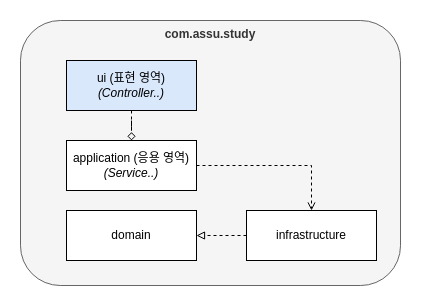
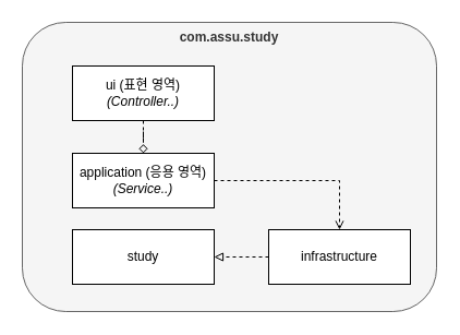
- <mxCell id="4" value="ui (표현 영역)&lt;br&gt;&lt;i&gt;(Controller..)&lt;/i&gt;" style="rounded=0;whiteSpace=wrap;html=1;fillColor=#dae8fc;" vertex="1" parent="1"><mxGeometry x="66" y="60" width="130" height="50" as="geometry" /></mxCell>
+ <mxCell id="4" value="ui (표현 영역)&lt;br&gt;&lt;i&gt;(Controller..)&lt;/i&gt;" style="rounded=0;whiteSpace=wrap;html=1;" vertex="1" parent="1"><mxGeometry x="66" y="60" width="130" height="50" as="geometry" /></mxCell>
- <mxCell id="7" value="domain" style="rounded=0;whiteSpace=wrap;html=1;" vertex="1" parent="1"><mxGeometry x="66" y="210" width="130" height="50" as="geometry" /></mxCell>
+ <mxCell id="7" value="study" style="rounded=0;whiteSpace=wrap;html=1;" vertex="1" parent="1"><mxGeometry x="66" y="210" width="130" height="50" as="geometry" /></mxCell>
